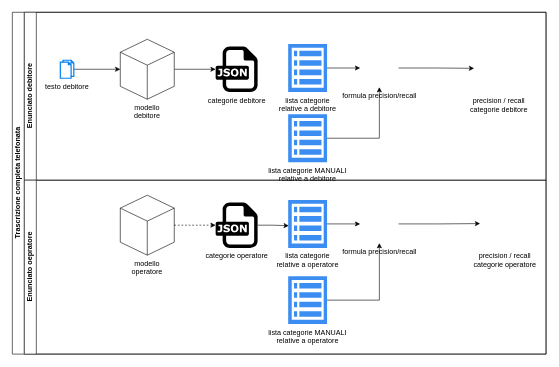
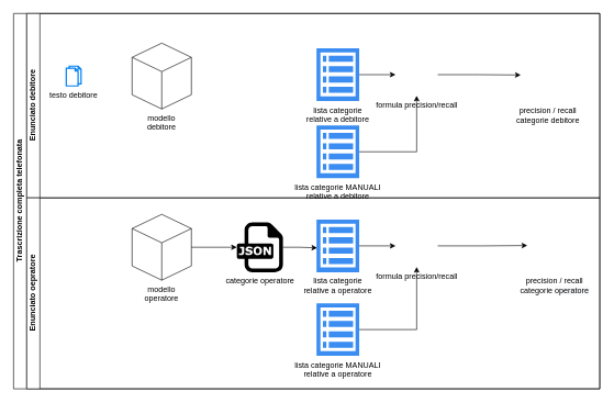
- <mxCell id="6" style="edgeStyle=orthogonalEdgeStyle;rounded=0;orthogonalLoop=1;jettySize=auto;html=1;entryX=0;entryY=0.5;entryDx=0;entryDy=0;entryPerimeter=0;" edge="1" parent="3" source="7" target="5"><mxGeometry relative="1" as="geometry" /></mxCell>
- <mxCell id="4" style="edgeStyle=orthogonalEdgeStyle;rounded=0;orthogonalLoop=1;jettySize=auto;html=1;" edge="1" parent="3" source="5" target="8"><mxGeometry relative="1" as="geometry" /></mxCell>
- <mxCell id="8" value="categorie debitore" style="dashed=0;outlineConnect=0;html=1;align=center;labelPosition=center;verticalLabelPosition=bottom;verticalAlign=top;shape=mxgraph.weblogos.json" vertex="1" parent="3"><mxGeometry x="319" y="57.1" width="70" height="75.8" as="geometry" /></mxCell>
- <mxCell id="19" style="edgeStyle=orthogonalEdgeStyle;rounded=0;orthogonalLoop=1;jettySize=auto;html=1;exitX=1;exitY=0.5;exitDx=0;exitDy=0;exitPerimeter=0;dashed=1;" edge="1" parent="16" source="17" target="18"><mxGeometry relative="1" as="geometry" /></mxCell>
+ <mxCell id="19" style="edgeStyle=orthogonalEdgeStyle;rounded=0;orthogonalLoop=1;jettySize=auto;html=1;exitX=1;exitY=0.5;exitDx=0;exitDy=0;exitPerimeter=0;" edge="1" parent="16" source="17" target="18"><mxGeometry relative="1" as="geometry" /></mxCell>
